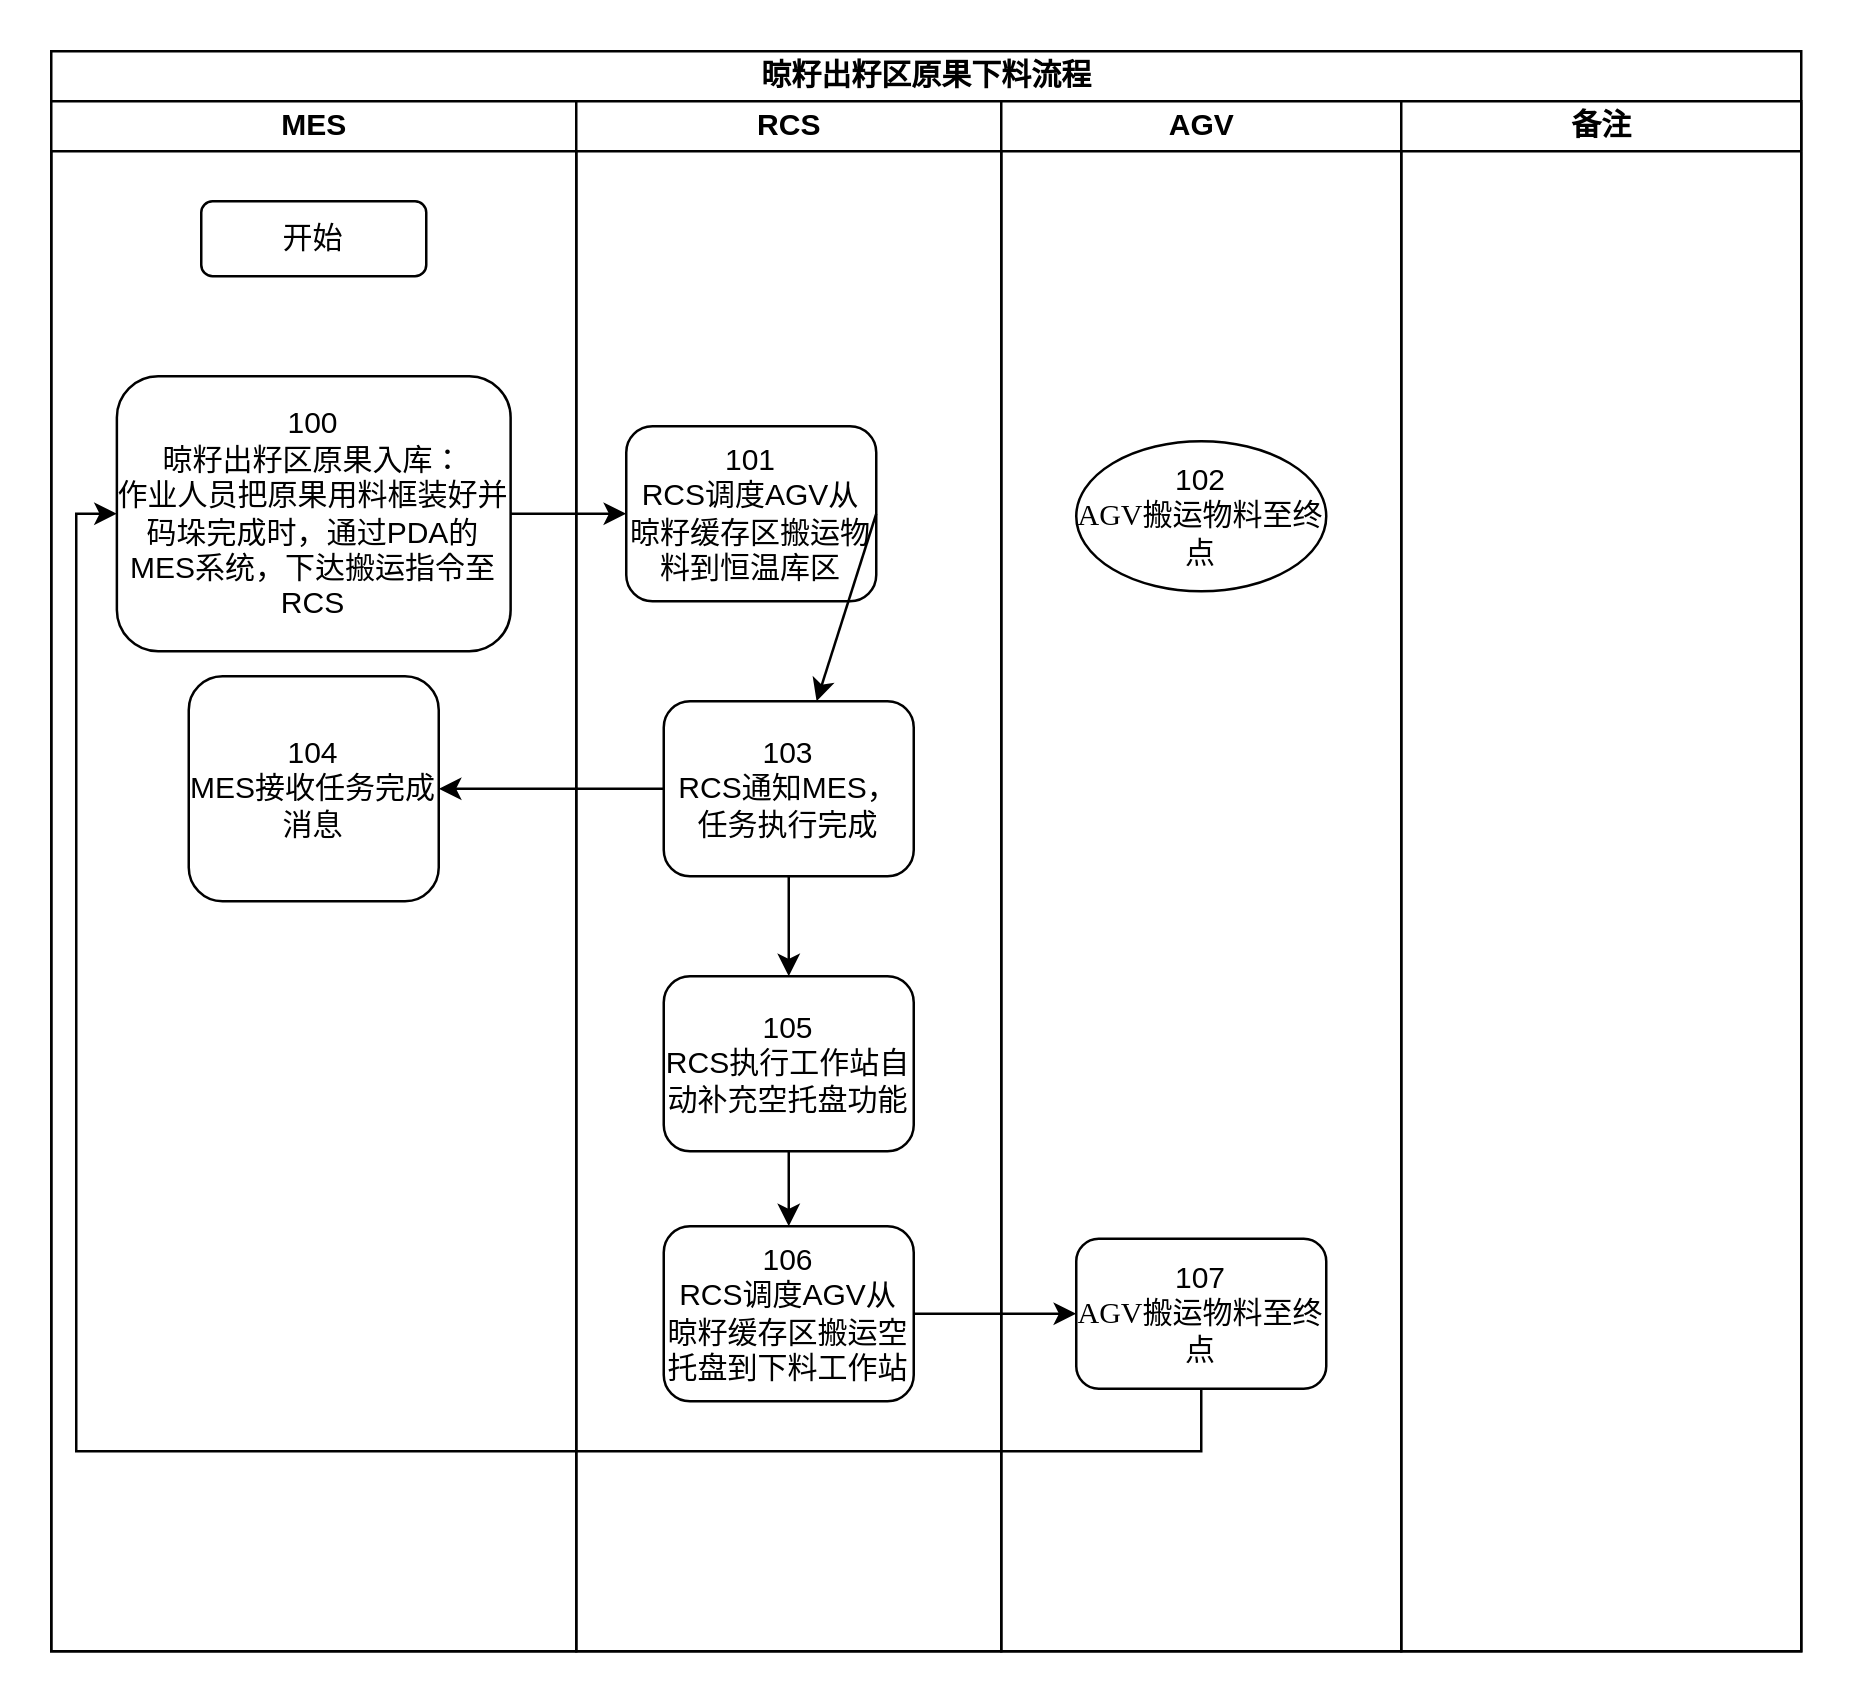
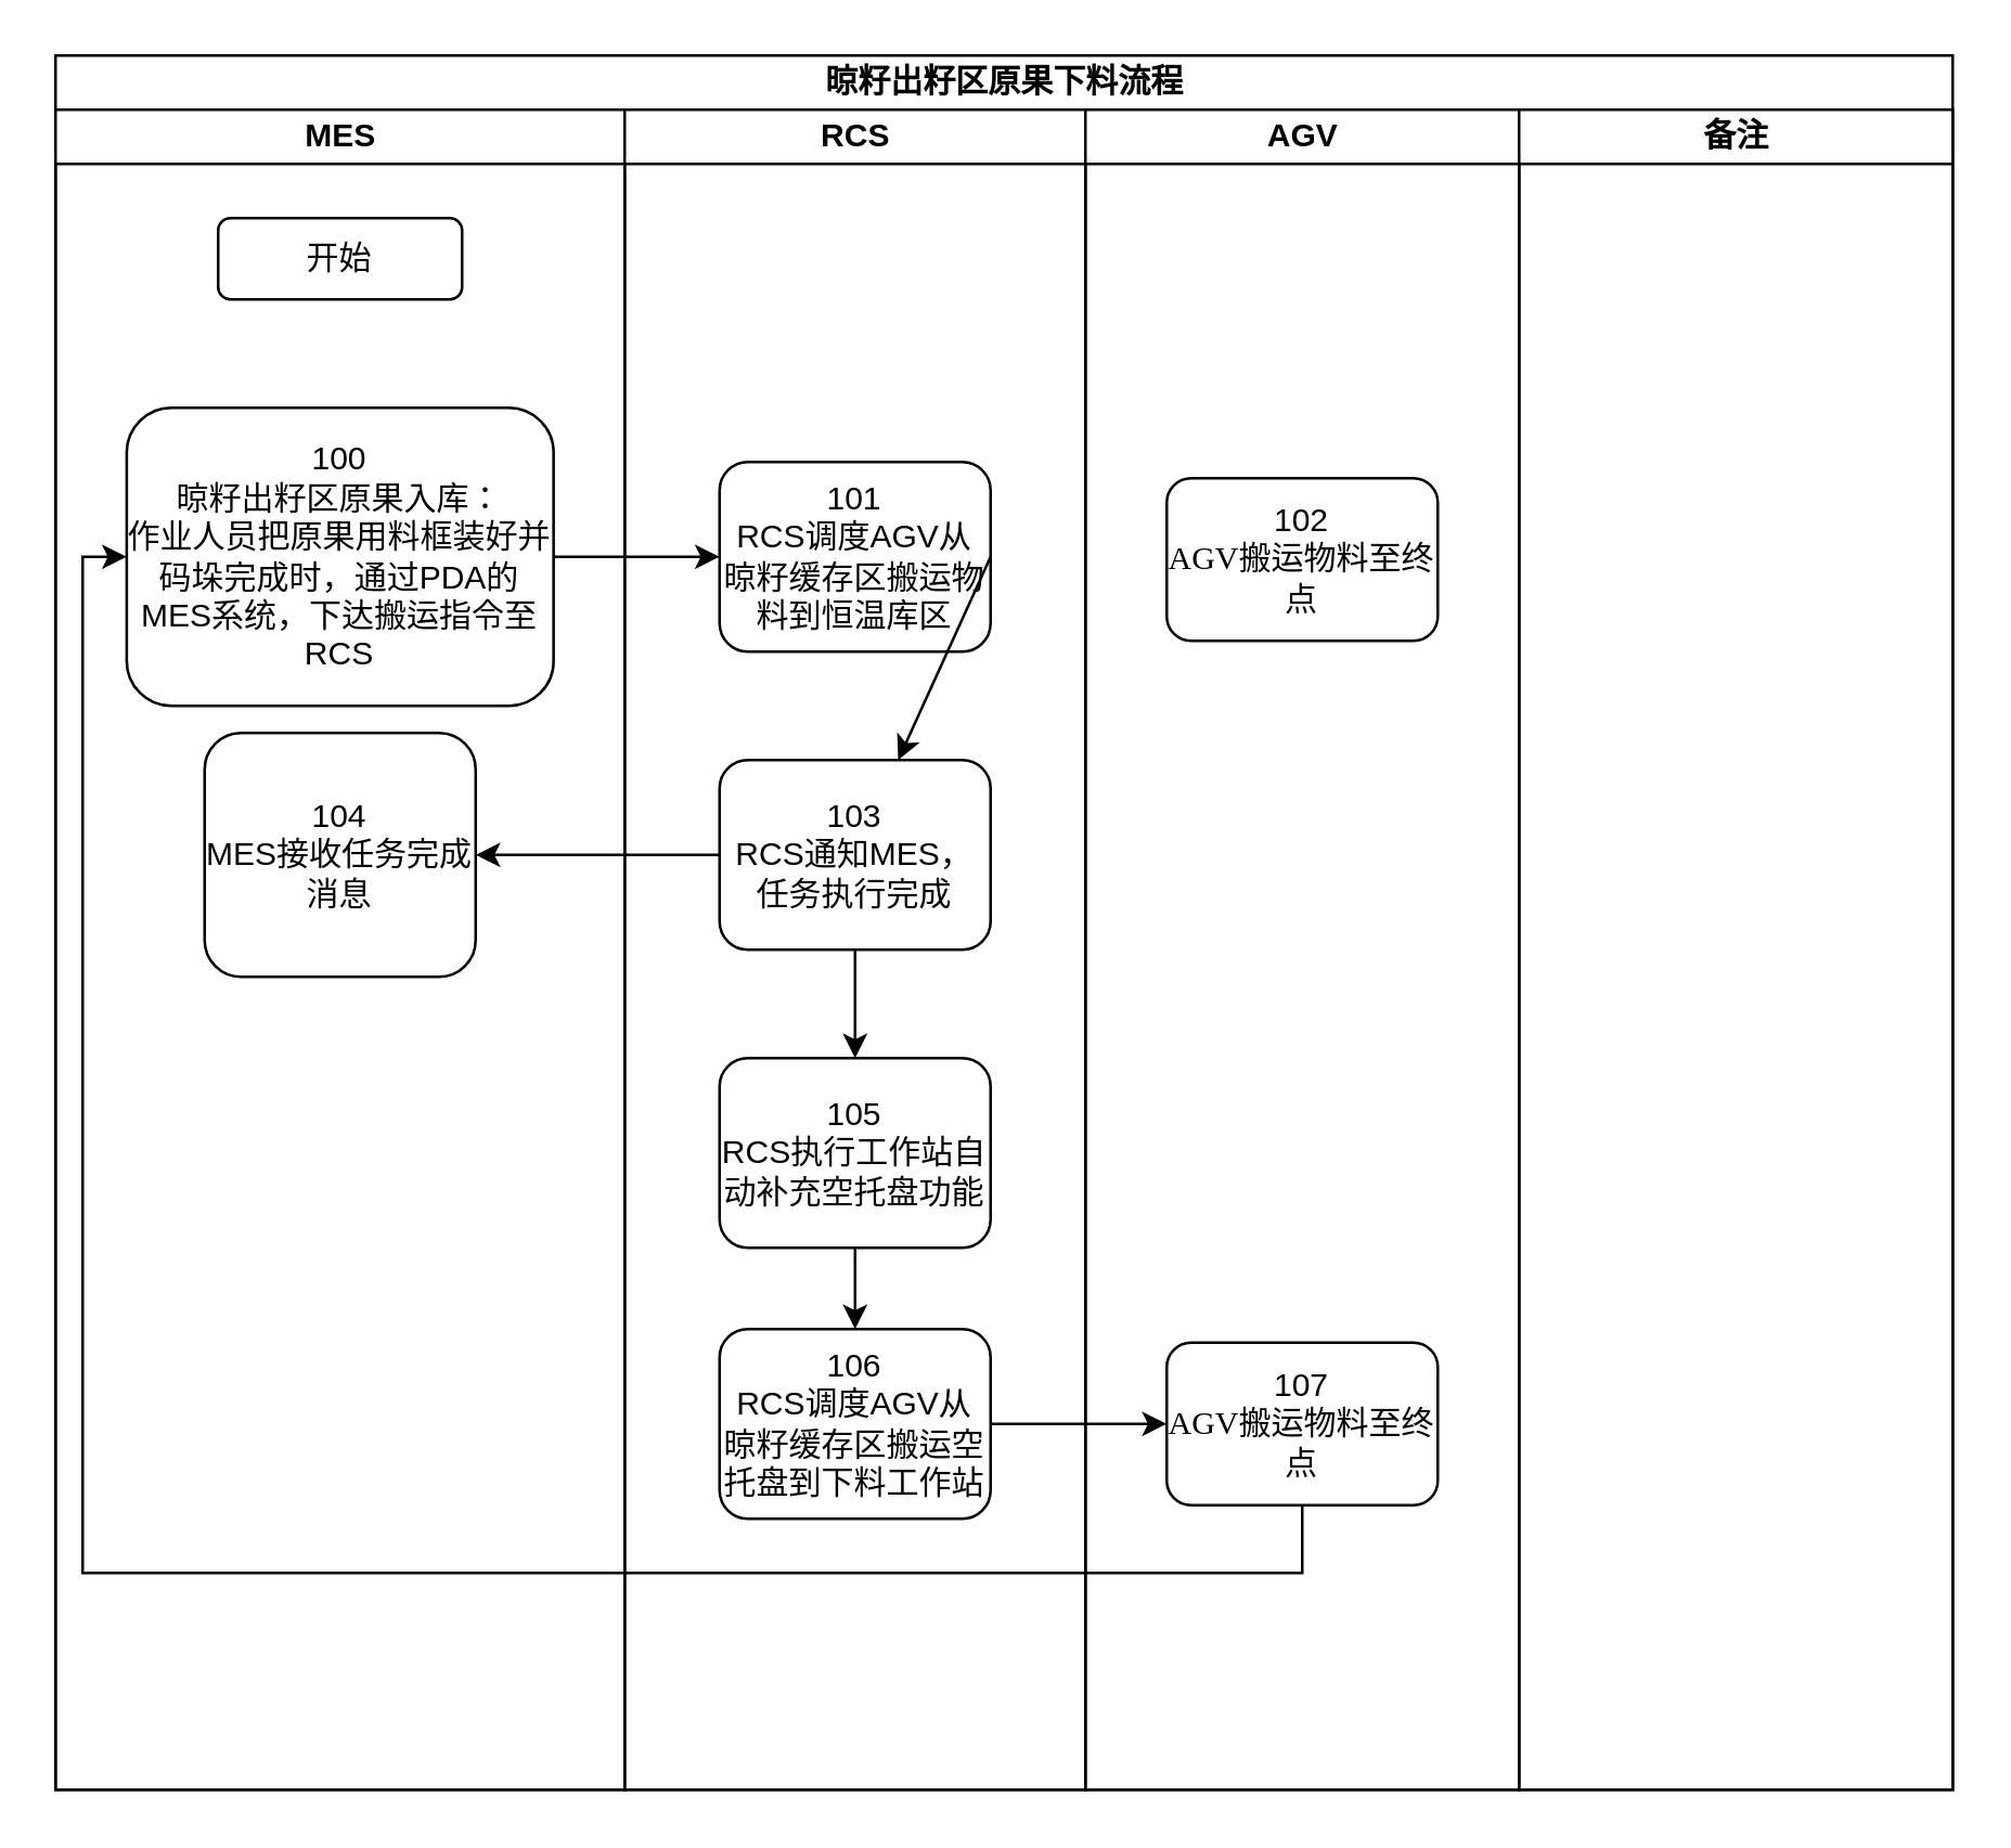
- <mxCell id="8" value="&lt;font style=&quot;font-size: 12px;&quot; face=&quot;Helvetica&quot;&gt;101&lt;/font&gt;&lt;div&gt;&lt;font style=&quot;font-size: 12px;&quot; face=&quot;Helvetica&quot;&gt;RCS调度AGV从晾籽缓存区搬运物料到恒温库区&lt;/font&gt;&lt;/div&gt;" style="rounded=1;whiteSpace=wrap;html=1;shadow=0;labelBackgroundColor=none;strokeWidth=1;fontFamily=Verdana;fontSize=8;align=center;" vertex="1" parent="7"><mxGeometry x="20" y="130" width="100" height="70" as="geometry" /></mxCell>
+ <mxCell id="8" value="&lt;font style=&quot;font-size: 12px;&quot; face=&quot;Helvetica&quot;&gt;101&lt;/font&gt;&lt;div&gt;&lt;font style=&quot;font-size: 12px;&quot; face=&quot;Helvetica&quot;&gt;RCS调度AGV从晾籽缓存区搬运物料到恒温库区&lt;/font&gt;&lt;/div&gt;" style="rounded=1;whiteSpace=wrap;html=1;shadow=0;labelBackgroundColor=none;strokeWidth=1;fontFamily=Verdana;fontSize=8;align=center;" vertex="1" parent="7"><mxGeometry x="35" y="130" width="100" height="70" as="geometry" /></mxCell>
- <mxCell id="16" value="&lt;font style=&quot;font-size: 12px;&quot; face=&quot;Helvetica&quot;&gt;102&lt;/font&gt;&lt;div&gt;&lt;font style=&quot;font-size: 12px;&quot;&gt;AGV搬运物料至终点&lt;/font&gt;&lt;/div&gt;" style="ellipse;whiteSpace=wrap;html=1;shadow=0;labelBackgroundColor=none;strokeWidth=1;fontFamily=Verdana;fontSize=8;align=center;" vertex="1" parent="14"><mxGeometry x="30" y="136" width="100" height="60" as="geometry" /></mxCell>
+ <mxCell id="16" value="&lt;font style=&quot;font-size: 12px;&quot; face=&quot;Helvetica&quot;&gt;102&lt;/font&gt;&lt;div&gt;&lt;font style=&quot;font-size: 12px;&quot;&gt;AGV搬运物料至终点&lt;/font&gt;&lt;/div&gt;" style="rounded=1;whiteSpace=wrap;html=1;shadow=0;labelBackgroundColor=none;strokeWidth=1;fontFamily=Verdana;fontSize=8;align=center;" vertex="1" parent="14"><mxGeometry x="30" y="136" width="100" height="60" as="geometry" /></mxCell>
